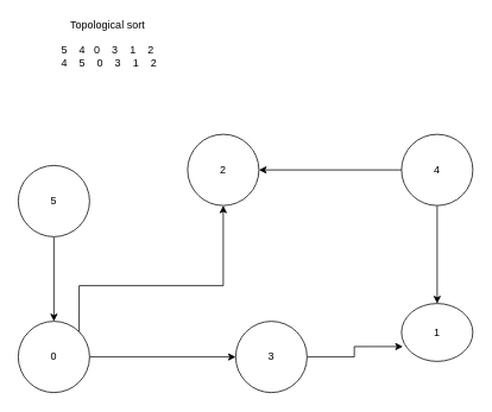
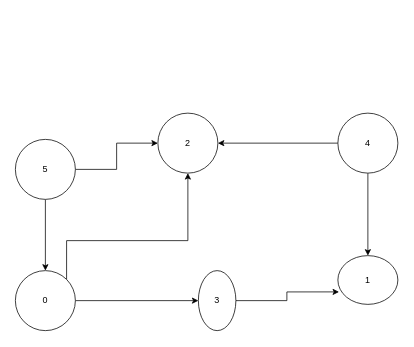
- <mxCell id="15" value="Topological sort&lt;br&gt;&lt;br&gt;5&amp;nbsp; &amp;nbsp; 4&amp;nbsp; &amp;nbsp;0&amp;nbsp; &amp;nbsp; 3&amp;nbsp; &amp;nbsp; 1&amp;nbsp; &amp;nbsp; 2&lt;br&gt;&amp;nbsp;4&amp;nbsp; &amp;nbsp; 5&amp;nbsp; &amp;nbsp; 0&amp;nbsp; &amp;nbsp; 3&amp;nbsp; &amp;nbsp; 1&amp;nbsp; &amp;nbsp; 2&lt;br&gt;&lt;br&gt;" style="text;html=1;align=center;verticalAlign=middle;resizable=0;points=[];autosize=1;strokeColor=none;" vertex="1" parent="1"><mxGeometry x="55" y="20" width="130" height="70" as="geometry" /></mxCell>
+ <mxCell id="2" style="edgeStyle=orthogonalEdgeStyle;rounded=0;orthogonalLoop=1;jettySize=auto;html=1;" edge="1" parent="1" source="4" target="5"><mxGeometry relative="1" as="geometry" /></mxCell>
- <mxCell id="10" value="3" style="ellipse;whiteSpace=wrap;html=1;aspect=fixed;" vertex="1" parent="1"><mxGeometry x="264" y="360" width="80" height="80" as="geometry" /></mxCell>
+ <mxCell id="10" value="3" style="ellipse;whiteSpace=wrap;html=1;aspect=fixed;" vertex="1" parent="1"><mxGeometry x="264" y="360" width="50" height="80" as="geometry" /></mxCell>
